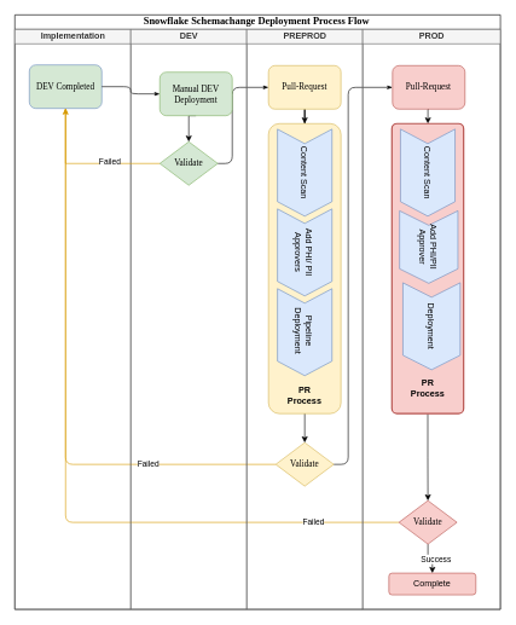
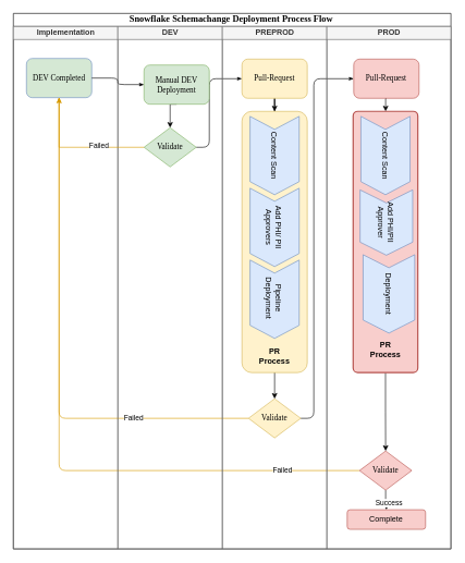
- <mxCell id="38" value="Complete" style="rounded=1;whiteSpace=wrap;html=1;fillColor=#f8cecc;strokeColor=#b85450;" parent="26" vertex="1"><mxGeometry x="36.12" y="750" width="120" height="30" as="geometry" /></mxCell>
+ <mxCell id="38" value="Complete" style="rounded=1;whiteSpace=wrap;html=1;fillColor=#f8cecc;strokeColor=#b85450;" parent="26" vertex="1"><mxGeometry x="31.12" y="740" width="120" height="30" as="geometry" /></mxCell>
